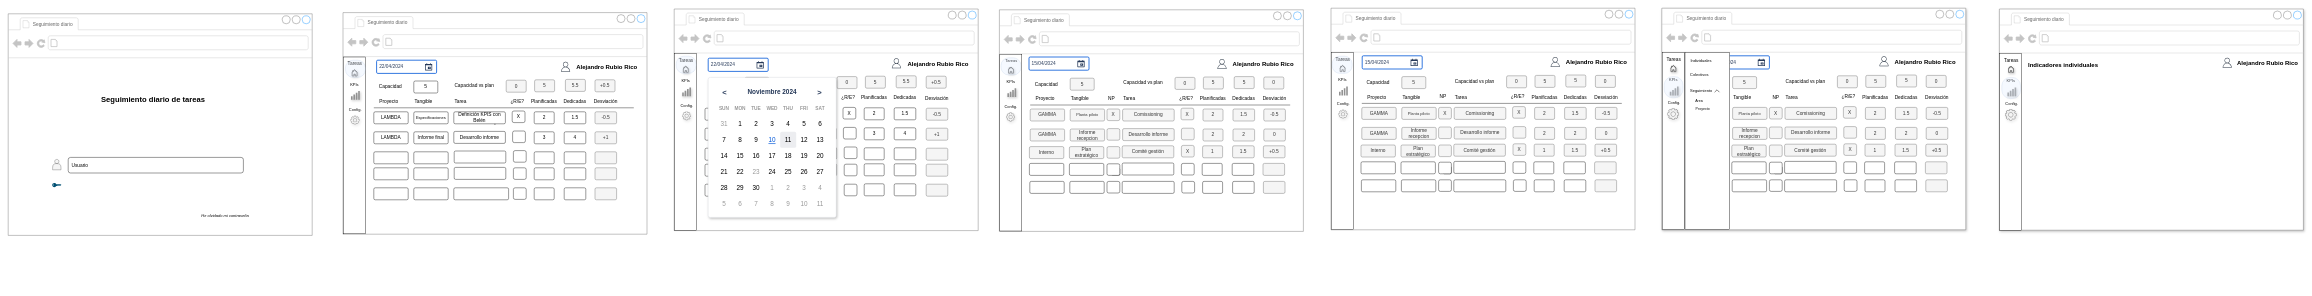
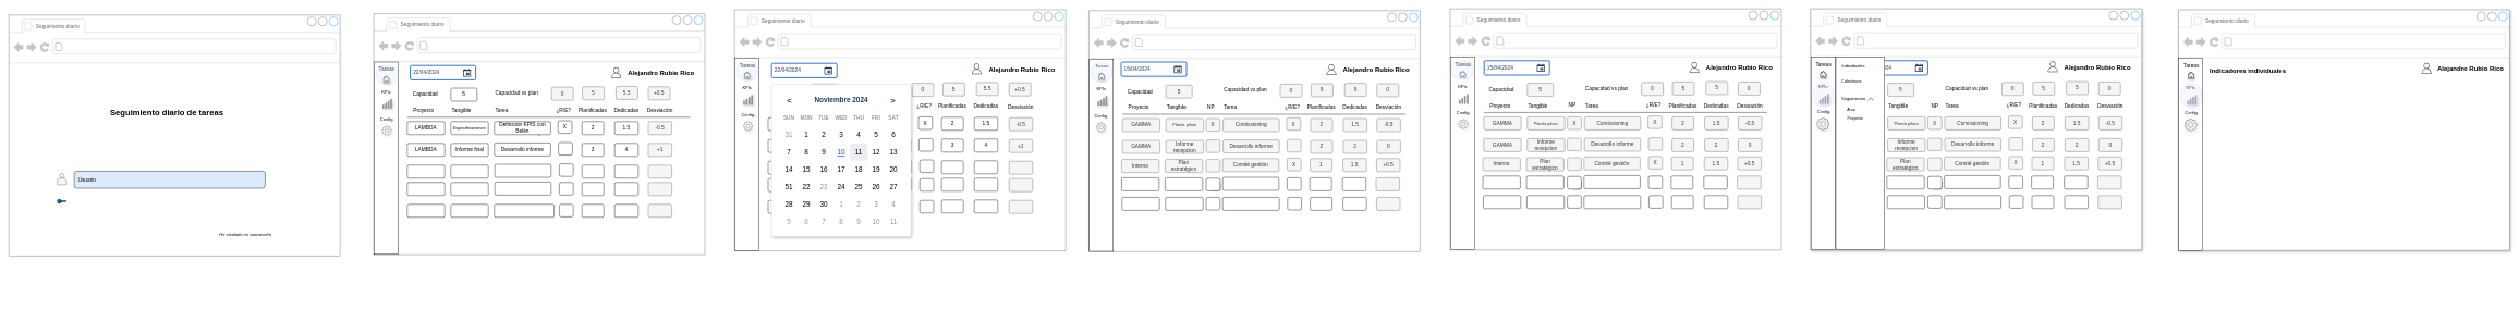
- <mxCell id="126" value="&lt;font style=&quot;font-size: 19px;&quot;&gt;&lt;b&gt;Seguimiento diario de tareas&lt;/b&gt;&lt;/font&gt;" style="text;html=1;align=center;verticalAlign=middle;whiteSpace=wrap;rounded=0;" parent="1" vertex="1"><mxGeometry x="238" y="233" width="289" height="30" as="geometry" /></mxCell>
+ <mxCell id="126" value="&lt;font style=&quot;font-size: 19px;&quot;&gt;&lt;b&gt;Seguimiento diario de tareas&lt;/b&gt;&lt;/font&gt;" style="text;html=1;align=center;verticalAlign=middle;whiteSpace=wrap;rounded=0;" parent="1" vertex="1"><mxGeometry x="238" y="243" width="289" height="30" as="geometry" /></mxCell>
- <mxCell id="127" value="&amp;nbsp; Usuario" style="rounded=1;whiteSpace=wrap;html=1;align=left;" parent="1" vertex="1"><mxGeometry x="170" y="393" width="438" height="39" as="geometry" /></mxCell>
+ <mxCell id="127" value="&amp;nbsp; Usuario" style="rounded=1;whiteSpace=wrap;html=1;align=left;fillColor=#ddebff;" parent="1" vertex="1"><mxGeometry x="170" y="393" width="438" height="39" as="geometry" /></mxCell>
- <mxCell id="249" value="21" style="strokeColor=none;fillColor=none;fontColor=#000000;fontSize=16" parent="208" vertex="1"><mxGeometry x="20" y="216" width="40" height="40" as="geometry" /></mxCell>
+ <mxCell id="249" value="51" style="strokeColor=none;fillColor=none;fontColor=#000000;fontSize=16" parent="208" vertex="1"><mxGeometry x="20" y="216" width="40" height="40" as="geometry" /></mxCell>
